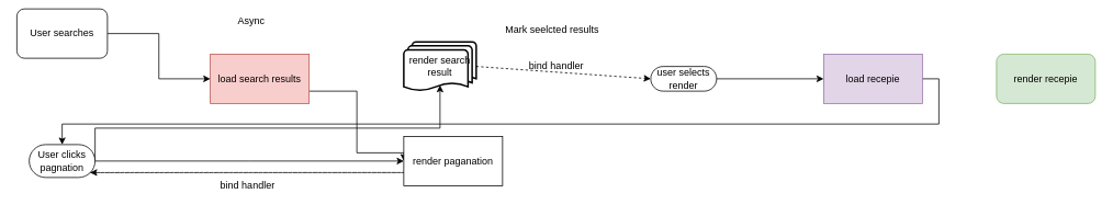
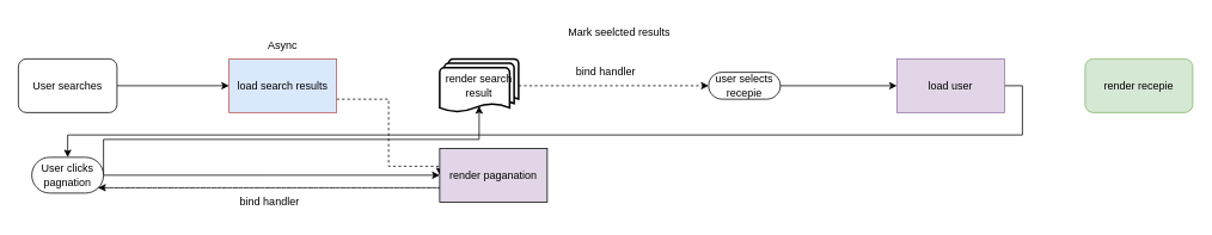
- <mxCell id="13" value="Async" style="text;html=1;strokeColor=none;fillColor=none;align=center;verticalAlign=middle;whiteSpace=wrap;rounded=0;" vertex="1" parent="1"><mxGeometry x="275" y="10" width="60" height="30" as="geometry" /></mxCell>
+ <mxCell id="13" value="Async" style="text;html=1;strokeColor=none;fillColor=none;align=center;verticalAlign=middle;whiteSpace=wrap;rounded=0;" vertex="1" parent="1"><mxGeometry x="285" y="35" width="60" height="30" as="geometry" /></mxCell>
- <mxCell id="18" value="Mark seelcted results" style="text;html=1;align=center;verticalAlign=middle;resizable=0;points=[];autosize=1;strokeColor=none;fillColor=none;" vertex="1" parent="1"><mxGeometry x="605" y="20" width="130" height="30" as="geometry" /></mxCell>
+ <mxCell id="18" value="Mark seelcted results" style="text;html=1;align=center;verticalAlign=middle;resizable=0;points=[];autosize=1;strokeColor=none;fillColor=none;" vertex="1" parent="1"><mxGeometry x="625" y="20" width="130" height="30" as="geometry" /></mxCell>
- <mxCell id="3" value="User searches" style="rounded=1;whiteSpace=wrap;html=1;" vertex="1" parent="1"><mxGeometry x="20" y="10" width="110" height="60" as="geometry" /></mxCell>
+ <mxCell id="3" value="User searches" style="rounded=1;whiteSpace=wrap;html=1;" vertex="1" parent="1"><mxGeometry x="20" y="65" width="110" height="60" as="geometry" /></mxCell>
- <mxCell id="6" value="render search result" style="strokeWidth=2;html=1;shape=mxgraph.flowchart.multi-document;whiteSpace=wrap;" vertex="1" parent="1"><mxGeometry x="490" y="50" width="88" height="60" as="geometry" /></mxCell>
+ <mxCell id="6" value="render search result" style="strokeWidth=2;html=1;shape=mxgraph.flowchart.multi-document;whiteSpace=wrap;" vertex="1" parent="1"><mxGeometry x="490" y="65" width="88" height="60" as="geometry" /></mxCell>
- <mxCell id="5" value="load search results" style="rounded=0;whiteSpace=wrap;html=1;fillColor=#f8cecc;strokeColor=#b85450;" vertex="1" parent="1"><mxGeometry x="255" y="65" width="120" height="60" as="geometry" /></mxCell>
+ <mxCell id="5" value="load search results" style="rounded=0;whiteSpace=wrap;html=1;fillColor=#dae8fc;strokeColor=#b85450;" vertex="1" parent="1"><mxGeometry x="255" y="65" width="120" height="60" as="geometry" /></mxCell>
- <mxCell id="17" value="user selects render" style="html=1;dashed=0;whiteSpace=wrap;shape=mxgraph.dfd.start" vertex="1" parent="1"><mxGeometry x="790" y="80" width="80" height="30" as="geometry" /></mxCell>
+ <mxCell id="17" value="user selects recepie" style="html=1;dashed=0;whiteSpace=wrap;shape=mxgraph.dfd.start" vertex="1" parent="1"><mxGeometry x="790" y="80" width="80" height="30" as="geometry" /></mxCell>
- <mxCell id="20" value="load recepie" style="rounded=0;whiteSpace=wrap;html=1;fillColor=#e1d5e7;strokeColor=#9673a6;" vertex="1" parent="1"><mxGeometry x="1000" y="65" width="120" height="60" as="geometry" /></mxCell>
+ <mxCell id="20" value="load user" style="rounded=0;whiteSpace=wrap;html=1;fillColor=#e1d5e7;strokeColor=#9673a6;" vertex="1" parent="1"><mxGeometry x="1000" y="65" width="120" height="60" as="geometry" /></mxCell>
- <mxCell id="4" style="edgeStyle=orthogonalEdgeStyle;rounded=0;orthogonalLoop=1;jettySize=auto;html=1;exitX=1;exitY=0.75;exitDx=0;exitDy=0;entryX=0;entryY=0.5;entryDx=0;entryDy=0;" edge="1" parent="1" source="5" target="10"><mxGeometry relative="1" as="geometry"><Array as="points"><mxPoint x="433" y="110" /><mxPoint x="433" y="185" /><mxPoint x="490" y="185" /></Array></mxGeometry></mxCell>
+ <mxCell id="4" style="edgeStyle=orthogonalEdgeStyle;rounded=0;orthogonalLoop=1;jettySize=auto;html=1;exitX=1;exitY=0.75;exitDx=0;exitDy=0;entryX=0;entryY=0.5;entryDx=0;entryDy=0;dashed=1;" edge="1" parent="1" source="5" target="10"><mxGeometry relative="1" as="geometry"><Array as="points"><mxPoint x="433" y="110" /><mxPoint x="433" y="185" /><mxPoint x="490" y="185" /></Array></mxGeometry></mxCell>
- <mxCell id="10" value="render paganation" style="rounded=0;whiteSpace=wrap;html=1;" vertex="1" parent="1"><mxGeometry x="490" y="165" width="120" height="60" as="geometry" /></mxCell>
+ <mxCell id="10" value="render paganation" style="rounded=0;whiteSpace=wrap;html=1;fillColor=#e1d5e7;" vertex="1" parent="1"><mxGeometry x="490" y="165" width="120" height="60" as="geometry" /></mxCell>
